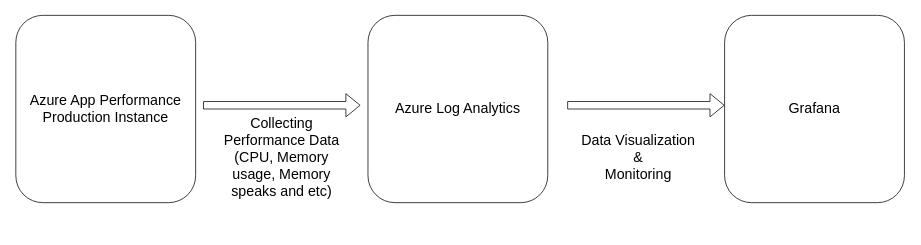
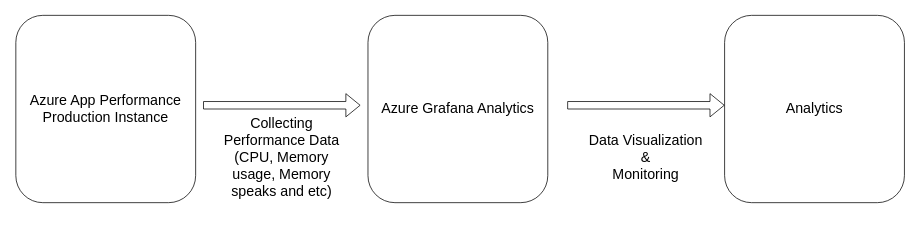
- <mxCell id="3" value="Azure Log Analytics&lt;br style=&quot;font-size: 19px&quot;&gt;" style="rounded=1;whiteSpace=wrap;html=1;fontSize=19;" vertex="1" parent="1"><mxGeometry x="490" y="20" width="240" height="250" as="geometry" /></mxCell>
+ <mxCell id="3" value="Azure Grafana Analytics&lt;br style=&quot;font-size: 19px&quot;&gt;" style="rounded=1;whiteSpace=wrap;html=1;fontSize=19;" vertex="1" parent="1"><mxGeometry x="490" y="20" width="240" height="250" as="geometry" /></mxCell>
- <mxCell id="6" value="Grafana&lt;br style=&quot;font-size: 19px&quot;&gt;" style="rounded=1;whiteSpace=wrap;html=1;fontSize=19;" vertex="1" parent="1"><mxGeometry x="966" y="20" width="240" height="250" as="geometry" /></mxCell>
+ <mxCell id="6" value="Analytics&lt;br style=&quot;font-size: 19px&quot;&gt;" style="rounded=1;whiteSpace=wrap;html=1;fontSize=19;" vertex="1" parent="1"><mxGeometry x="966" y="20" width="240" height="250" as="geometry" /></mxCell>
- <mxCell id="8" value="Data Visualization&lt;br&gt;&amp;amp;&lt;br&gt;Monitoring&lt;br&gt;" style="text;html=1;strokeColor=none;fillColor=none;align=center;verticalAlign=middle;whiteSpace=wrap;rounded=0;fontSize=19;" vertex="1" parent="1"><mxGeometry x="765" y="115" width="172" height="190" as="geometry" /></mxCell>
+ <mxCell id="8" value="Data Visualization&lt;br&gt;&amp;amp;&lt;br&gt;Monitoring&lt;br&gt;" style="text;html=1;strokeColor=none;fillColor=none;align=center;verticalAlign=middle;whiteSpace=wrap;rounded=0;fontSize=19;" vertex="1" parent="1"><mxGeometry x="775" y="115" width="172" height="190" as="geometry" /></mxCell>
